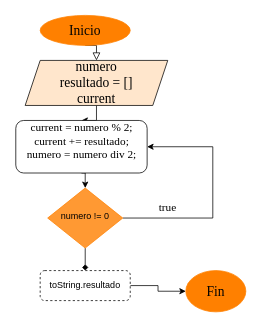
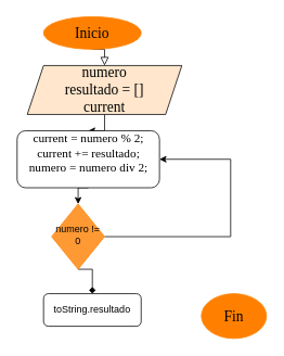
- <mxCell id="13" value="true" style="text;html=1;strokeColor=none;fillColor=none;align=center;verticalAlign=middle;whiteSpace=wrap;rounded=0;fontFamily=Times New Roman;fontSize=15;" vertex="1" parent="1"><mxGeometry x="193" y="260" width="60" height="30" as="geometry" /></mxCell>
- <mxCell id="5" value="numero != 0" style="rhombus;whiteSpace=wrap;html=1;shadow=0;fontFamily=Helvetica;fontSize=12;align=center;strokeWidth=1;spacing=6;spacingTop=-4;fillColor=#FF9933;strokeColor=#FF8000;" parent="1" vertex="1"><mxGeometry x="63" y="250" width="100" height="80" as="geometry" /></mxCell>
+ <mxCell id="5" value="numero != 0" style="rhombus;whiteSpace=wrap;html=1;shadow=0;fontFamily=Helvetica;fontSize=12;align=center;strokeWidth=1;spacing=6;spacingTop=-4;fillColor=#FF9933;strokeColor=#FF8000;" parent="1" vertex="1"><mxGeometry x="63" y="250" width="65" height="80" as="geometry" /></mxCell>
- <mxCell id="7" value="toString.resultado" style="rounded=1;whiteSpace=wrap;html=1;fontSize=12;glass=0;strokeWidth=1;shadow=0;dashed=1;" parent="1" vertex="1"><mxGeometry x="53" y="360" width="120" height="40" as="geometry" /></mxCell>
+ <mxCell id="7" value="toString.resultado" style="rounded=1;whiteSpace=wrap;html=1;fontSize=12;glass=0;strokeWidth=1;shadow=0;" parent="1" vertex="1"><mxGeometry x="53" y="360" width="120" height="40" as="geometry" /></mxCell>
- <mxCell id="6" style="edgeStyle=orthogonalEdgeStyle;rounded=0;orthogonalLoop=1;jettySize=auto;html=1;exitX=1;exitY=0.5;exitDx=0;exitDy=0;entryX=0;entryY=0.5;entryDx=0;entryDy=0;fontFamily=Times New Roman;fontSize=15;" edge="1" parent="1" source="7" target="14"><mxGeometry relative="1" as="geometry" /></mxCell>
